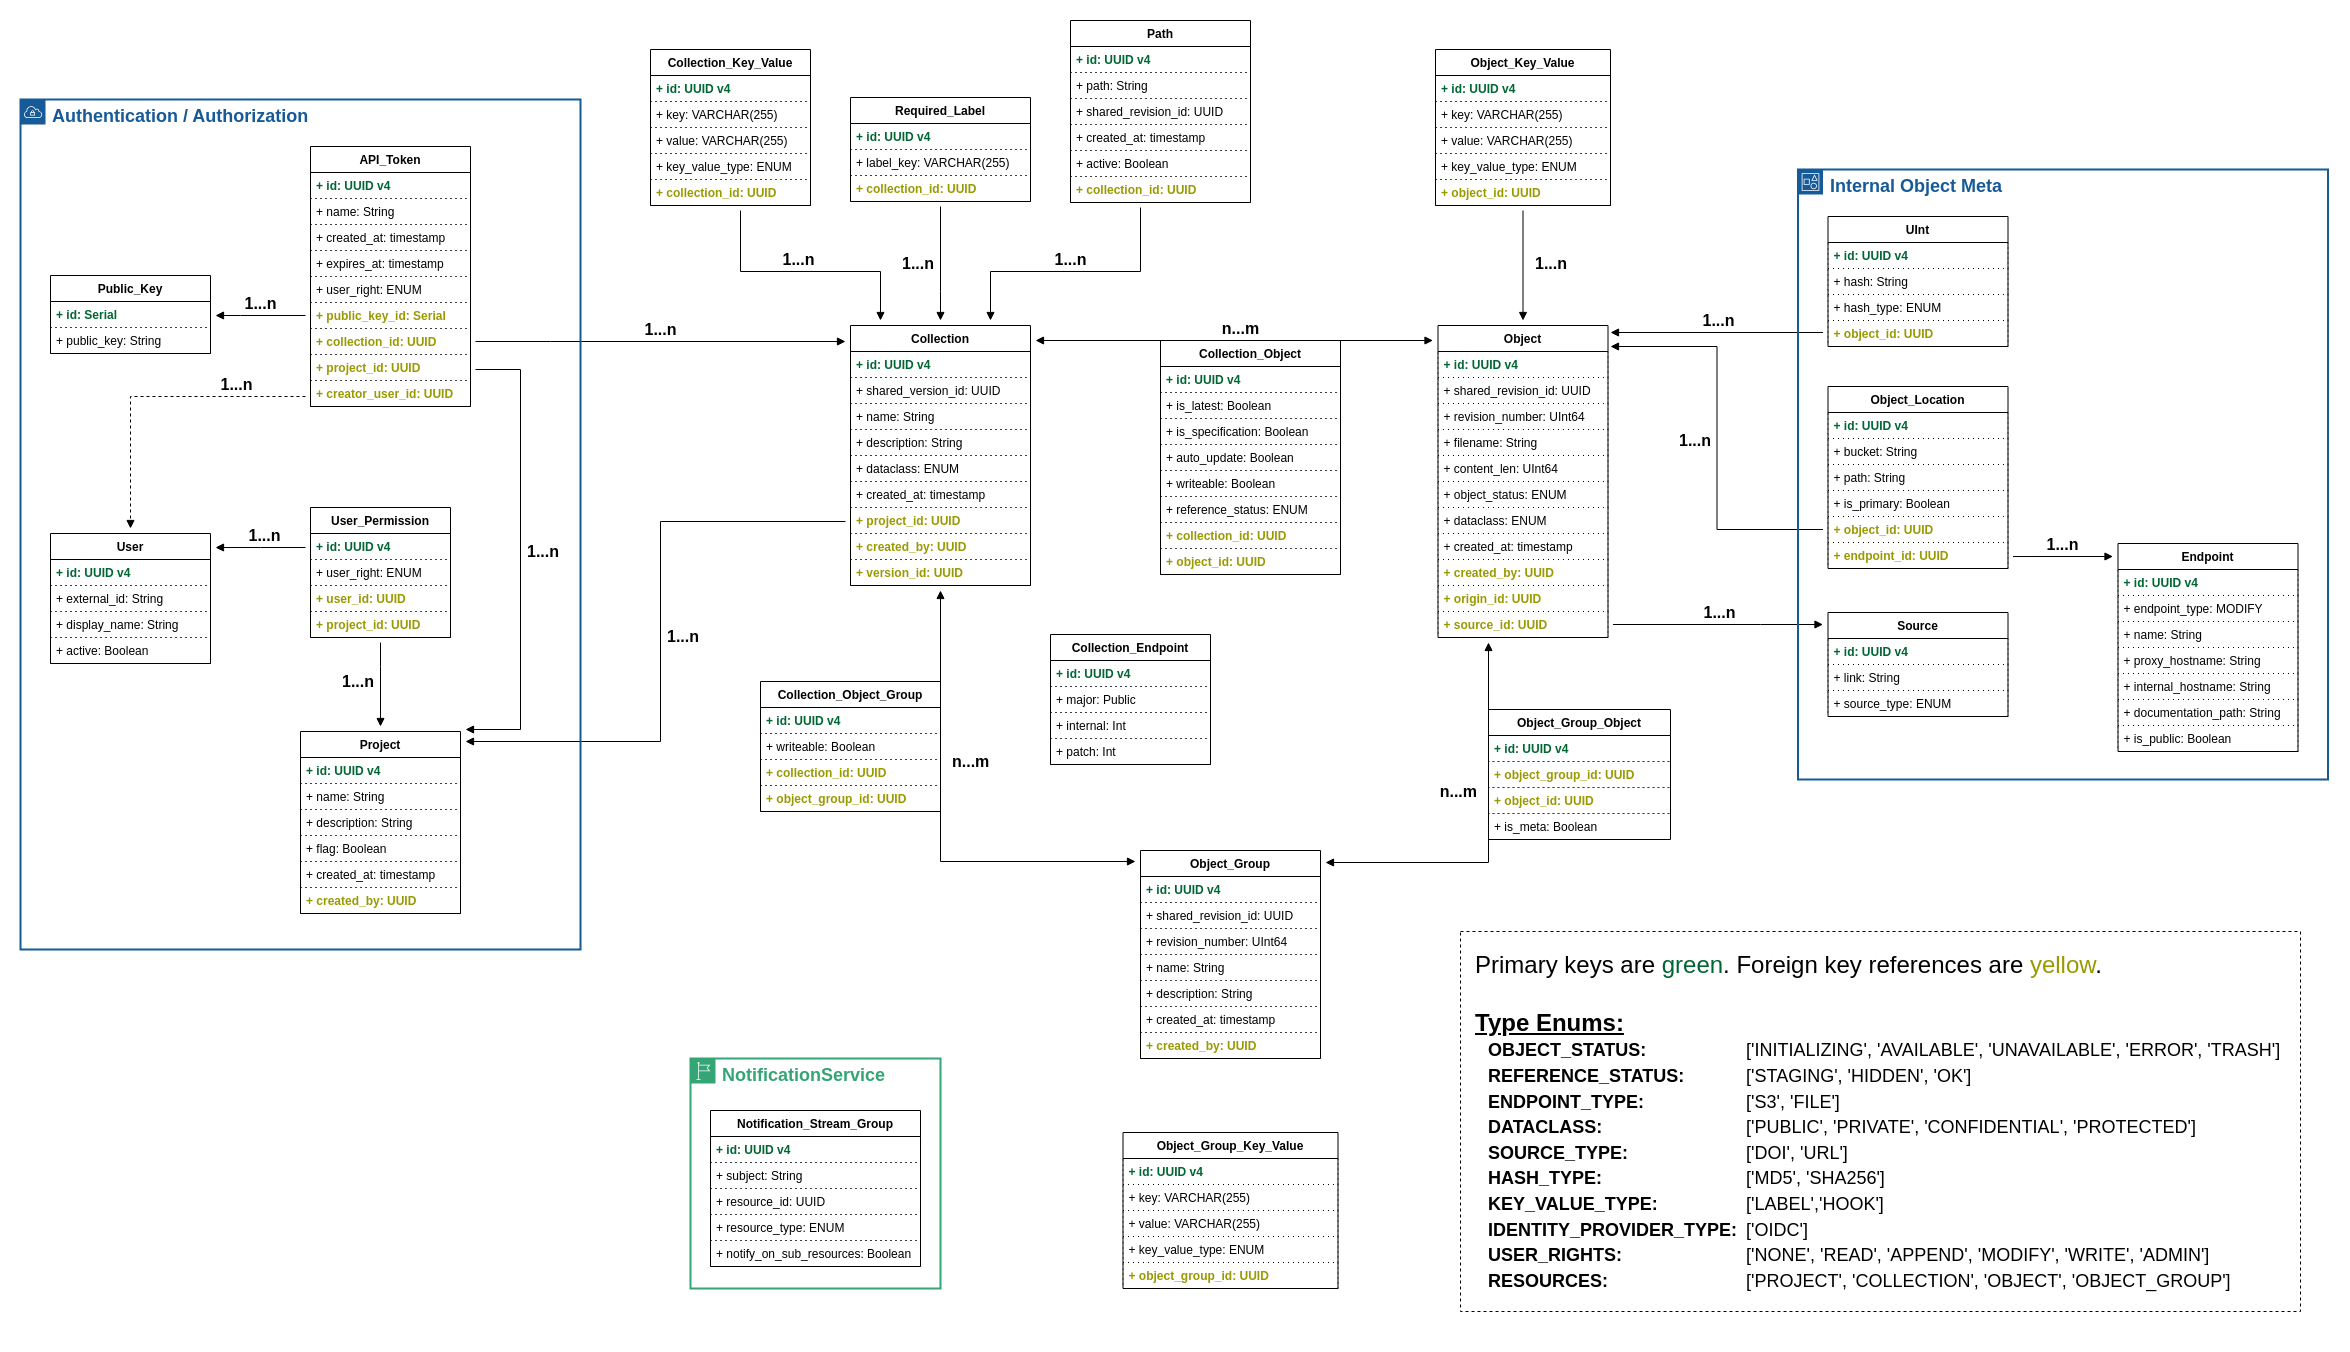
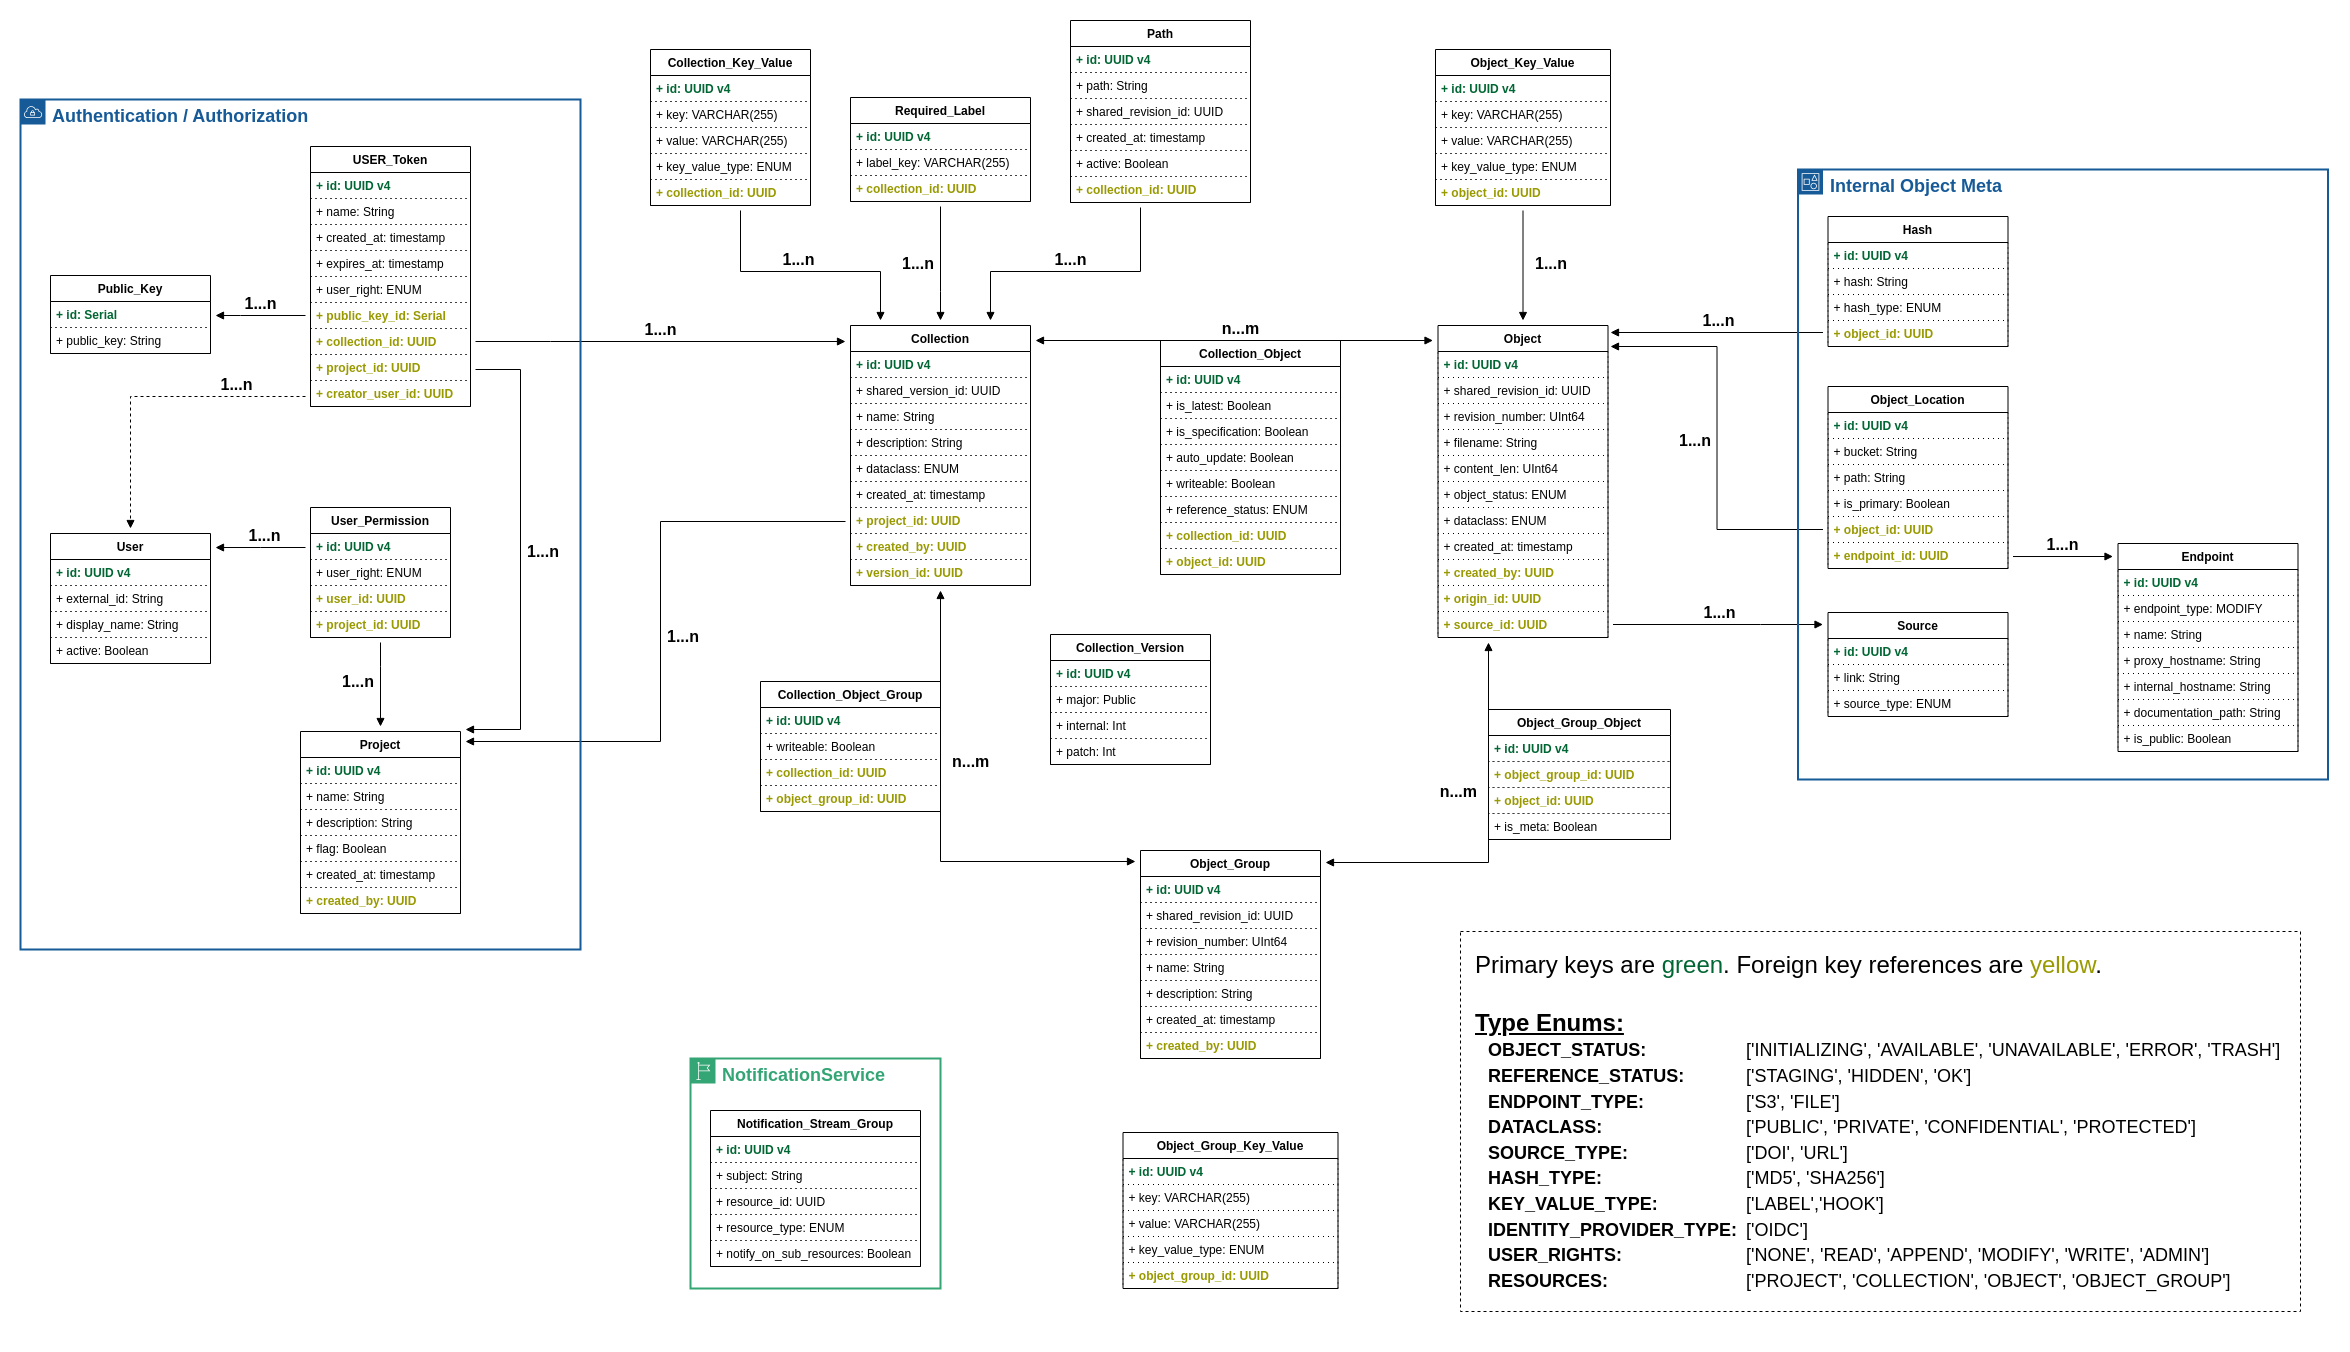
- <mxCell id="30" value="API_Token" style="swimlane;fontStyle=1;childLayout=stackLayout;horizontal=1;startSize=26;fillColor=none;horizontalStack=0;resizeParent=1;resizeParentMax=0;resizeLast=0;collapsible=1;marginBottom=0;" parent="1" vertex="1"><mxGeometry x="310" y="146" width="160" height="260" as="geometry"><mxRectangle x="80" y="40" width="100" height="30" as="alternateBounds" /></mxGeometry></mxCell>
+ <mxCell id="30" value="USER_Token" style="swimlane;fontStyle=1;childLayout=stackLayout;horizontal=1;startSize=26;fillColor=none;horizontalStack=0;resizeParent=1;resizeParentMax=0;resizeLast=0;collapsible=1;marginBottom=0;" parent="1" vertex="1"><mxGeometry x="310" y="146" width="160" height="260" as="geometry"><mxRectangle x="80" y="40" width="100" height="30" as="alternateBounds" /></mxGeometry></mxCell>
- <mxCell id="72" value="UInt" style="swimlane;fontStyle=1;childLayout=stackLayout;horizontal=1;startSize=26;fillColor=none;horizontalStack=0;resizeParent=1;resizeParentMax=0;resizeLast=0;collapsible=1;marginBottom=0;" parent="1" vertex="1"><mxGeometry x="1827.5" y="216" width="180" height="130" as="geometry" /></mxCell>
+ <mxCell id="72" value="Hash" style="swimlane;fontStyle=1;childLayout=stackLayout;horizontal=1;startSize=26;fillColor=none;horizontalStack=0;resizeParent=1;resizeParentMax=0;resizeLast=0;collapsible=1;marginBottom=0;" parent="1" vertex="1"><mxGeometry x="1827.5" y="216" width="180" height="130" as="geometry" /></mxCell>
- <mxCell id="121" value="Collection_Endpoint" style="swimlane;fontStyle=1;childLayout=stackLayout;horizontal=1;startSize=26;fillColor=none;horizontalStack=0;resizeParent=1;resizeParentMax=0;resizeLast=0;collapsible=1;marginBottom=0;" parent="1" vertex="1"><mxGeometry x="1050" y="634" width="160" height="130" as="geometry" /></mxCell>
+ <mxCell id="121" value="Collection_Version" style="swimlane;fontStyle=1;childLayout=stackLayout;horizontal=1;startSize=26;fillColor=none;horizontalStack=0;resizeParent=1;resizeParentMax=0;resizeLast=0;collapsible=1;marginBottom=0;" parent="1" vertex="1"><mxGeometry x="1050" y="634" width="160" height="130" as="geometry" /></mxCell>
